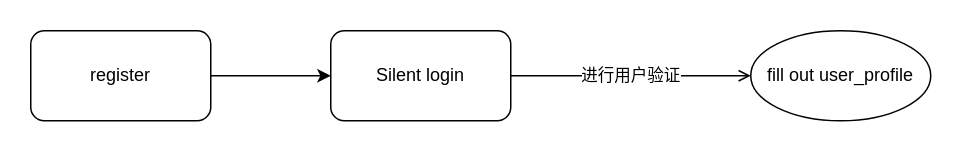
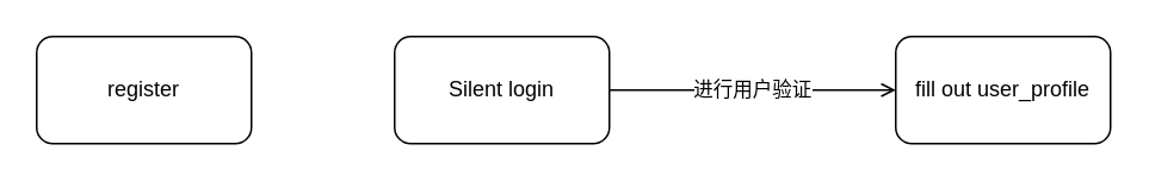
- <mxCell id="2" value="" style="edgeStyle=orthogonalEdgeStyle;rounded=0;orthogonalLoop=1;jettySize=auto;html=1;" edge="1" parent="1" source="3" target="5"><mxGeometry relative="1" as="geometry" /></mxCell>
- <mxCell id="6" value="fill out user_profile" style="ellipse;whiteSpace=wrap;html=1;" vertex="1" parent="1"><mxGeometry x="500" y="20" width="120" height="60" as="geometry" /></mxCell>
+ <mxCell id="6" value="fill out user_profile" style="whiteSpace=wrap;html=1;rounded=1;" vertex="1" parent="1"><mxGeometry x="500" y="20" width="120" height="60" as="geometry" /></mxCell>
